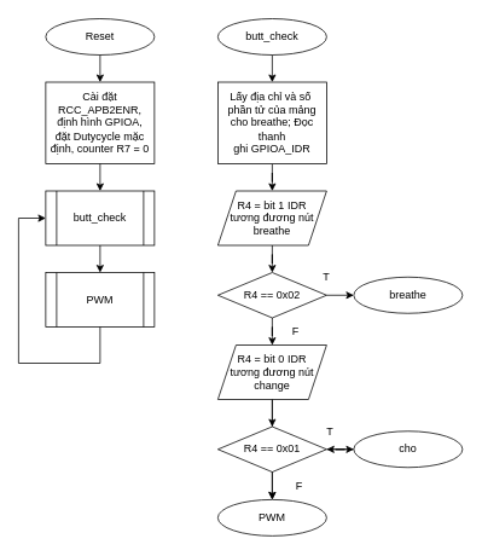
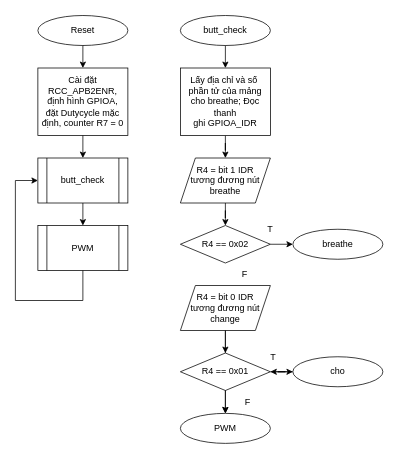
- <mxCell id="15" value="" style="edgeStyle=orthogonalEdgeStyle;rounded=0;orthogonalLoop=1;jettySize=auto;html=1;" edge="1" parent="1" source="16" target="19"><mxGeometry relative="1" as="geometry" /></mxCell>
